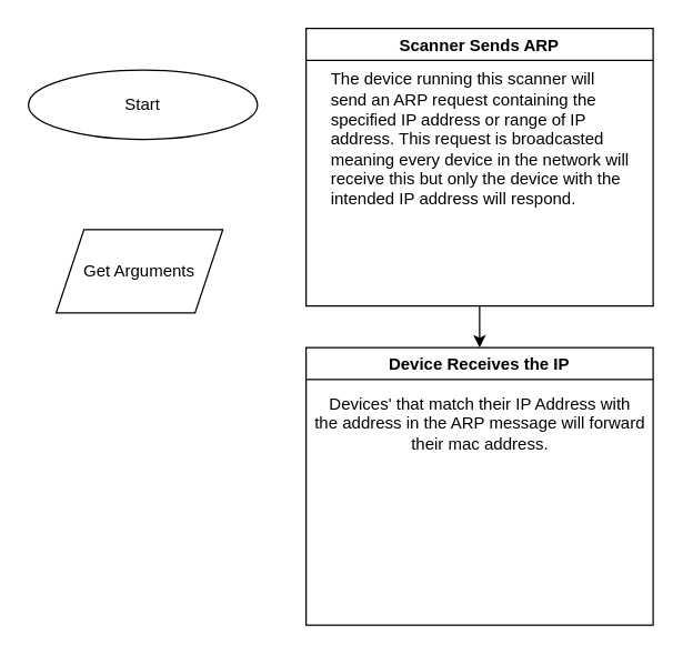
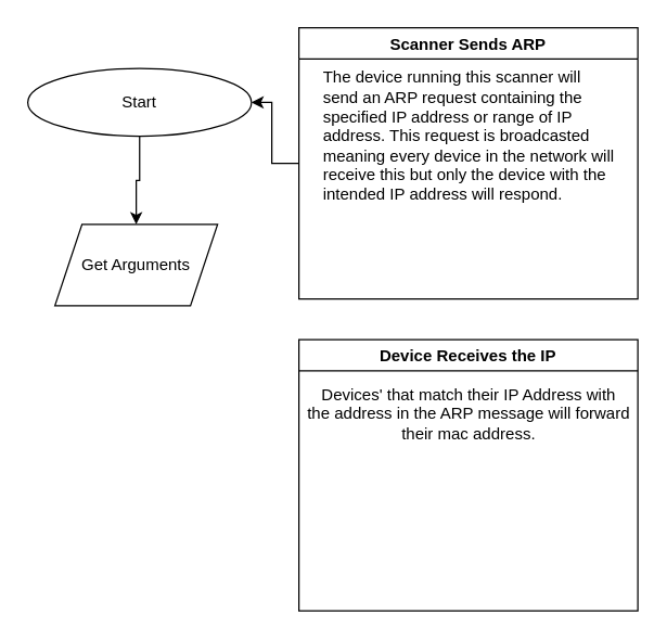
+ <mxCell id="5" value="" style="edgeStyle=orthogonalEdgeStyle;rounded=0;orthogonalLoop=1;jettySize=auto;html=1;" edge="1" parent="1" source="6" target="9"><mxGeometry relative="1" as="geometry" /></mxCell>
- <mxCell id="2" value="" style="edgeStyle=orthogonalEdgeStyle;rounded=0;orthogonalLoop=1;jettySize=auto;html=1;entryX=0.5;entryY=0;entryDx=0;entryDy=0;" edge="1" parent="1" source="3" target="7"><mxGeometry relative="1" as="geometry" /></mxCell>
+ <mxCell id="2" value="" style="edgeStyle=orthogonalEdgeStyle;rounded=0;orthogonalLoop=1;jettySize=auto;html=1;" edge="1" parent="1" source="3" target="6"><mxGeometry relative="1" as="geometry" /></mxCell>
